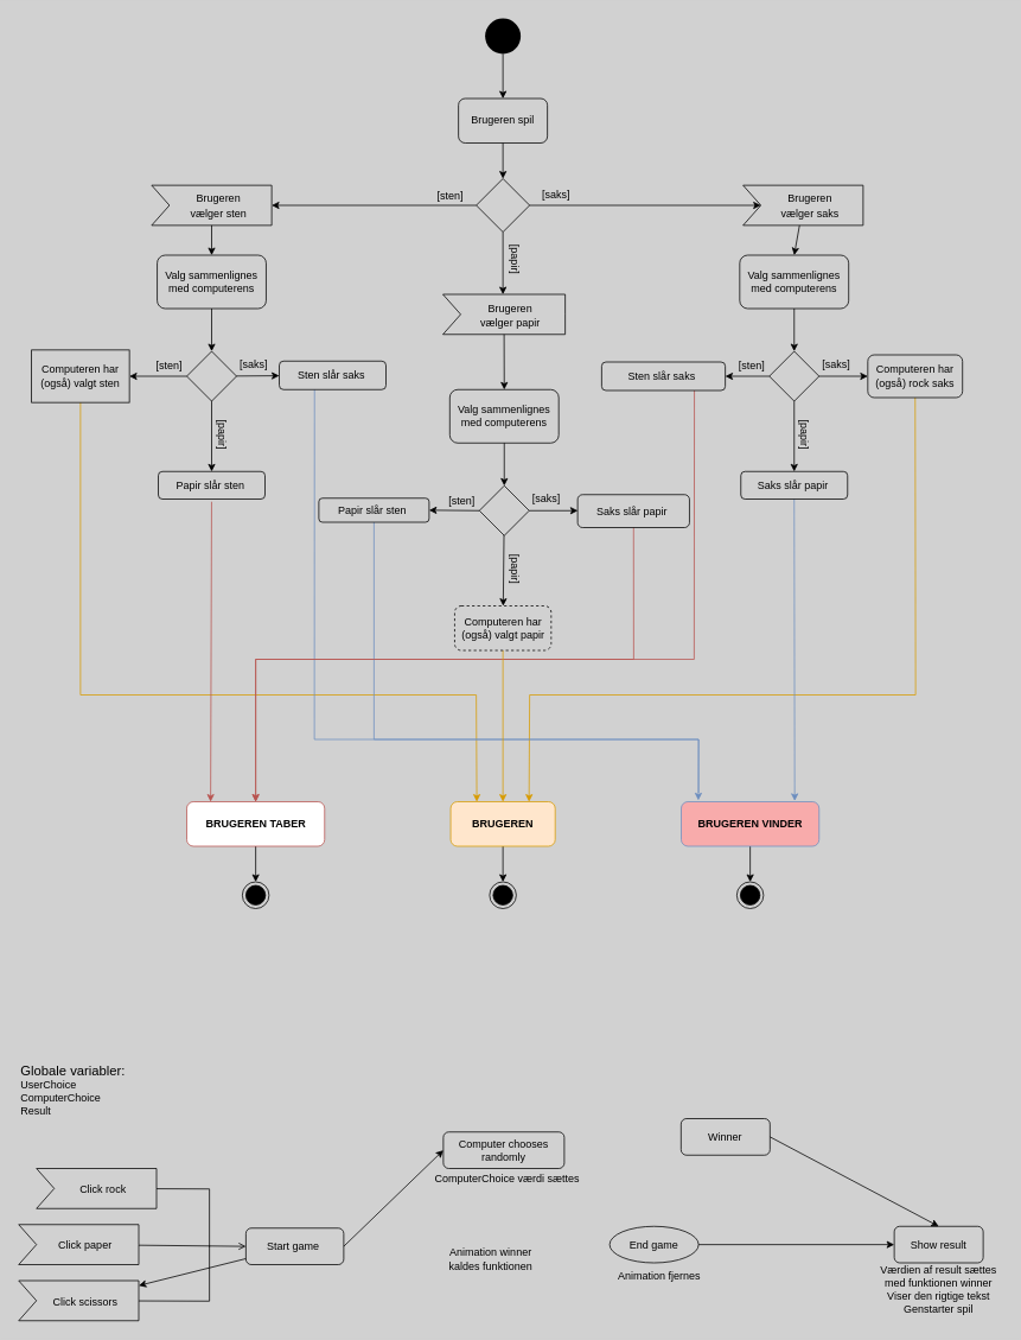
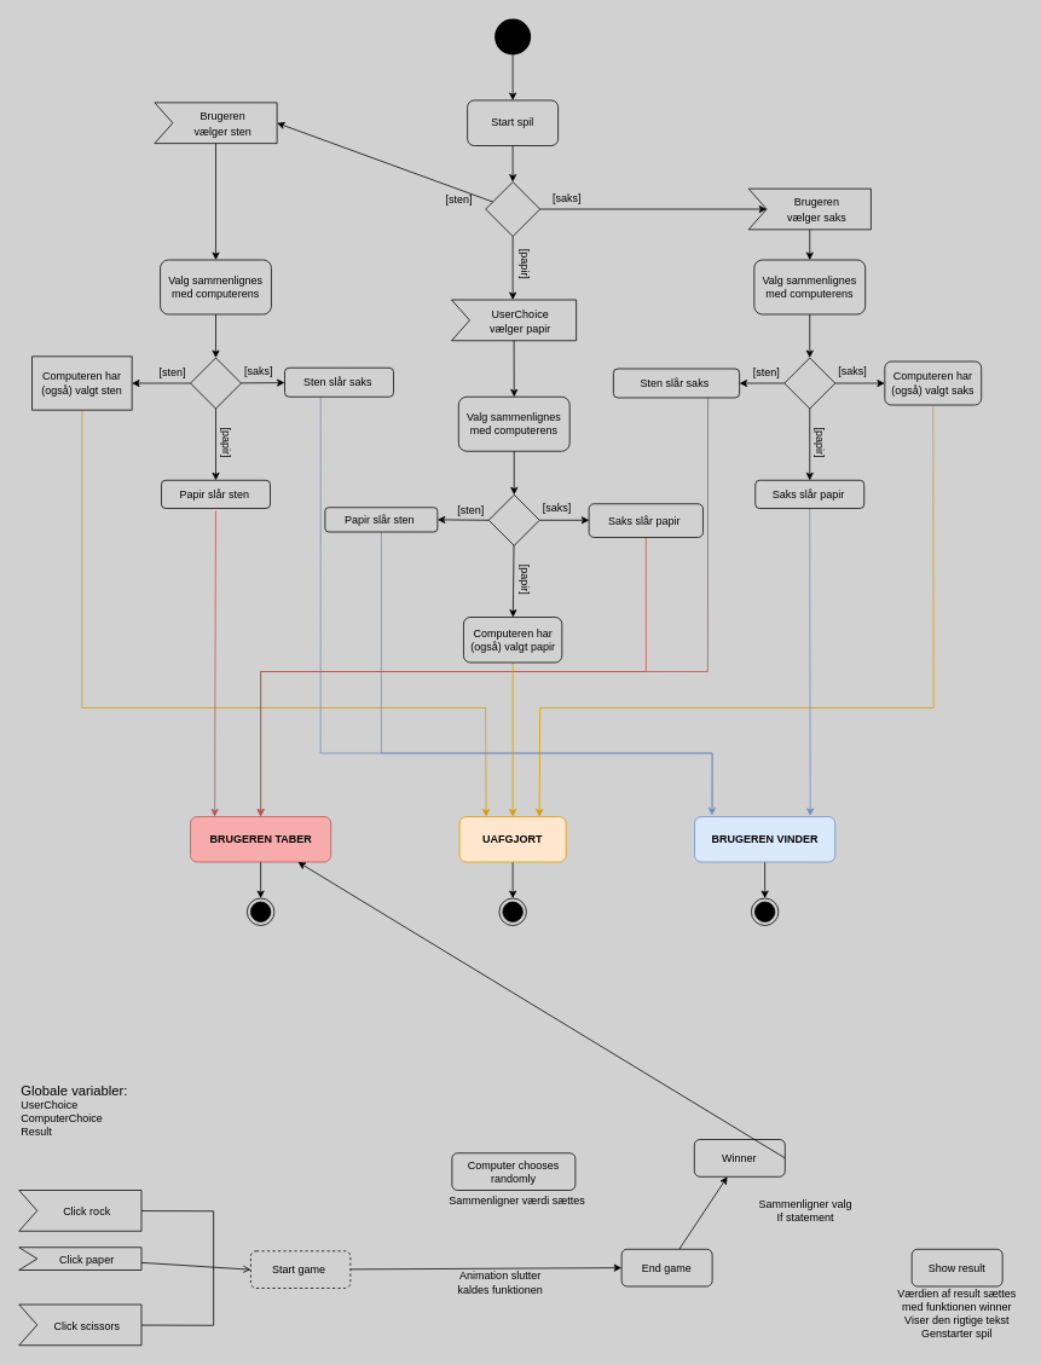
- <mxCell id="5" value="&lt;font color=&quot;#000000&quot;&gt;Brugeren spil&lt;/font&gt;" style="rounded=1;whiteSpace=wrap;html=1;strokeColor=#000000;fillColor=none;" parent="1" vertex="1"><mxGeometry x="515" y="110" width="100" height="50" as="geometry" /></mxCell>
+ <mxCell id="5" value="&lt;font color=&quot;#000000&quot;&gt;Start spil&lt;/font&gt;" style="rounded=1;whiteSpace=wrap;html=1;strokeColor=#000000;fillColor=none;" parent="1" vertex="1"><mxGeometry x="515" y="110" width="100" height="50" as="geometry" /></mxCell>
- <mxCell id="16" value="&lt;font style=&quot;font-size: 12px;&quot;&gt;Brugeren &lt;br&gt;vælger sten&lt;/font&gt;" style="html=1;shape=mxgraph.infographic.ribbonSimple;notch1=20;notch2=0;align=center;verticalAlign=middle;fontSize=14;fontStyle=0;fillColor=none;flipH=0;spacingRight=0;spacingLeft=14;rounded=0;shadow=0;sketch=0;strokeColor=#000000;fontColor=#000000;" parent="1" vertex="1"><mxGeometry x="170" y="207.5" width="135" height="45" as="geometry" /></mxCell>
+ <mxCell id="16" value="&lt;font style=&quot;font-size: 12px;&quot;&gt;Brugeren &lt;br&gt;vælger sten&lt;/font&gt;" style="html=1;shape=mxgraph.infographic.ribbonSimple;notch1=20;notch2=0;align=center;verticalAlign=middle;fontSize=14;fontStyle=0;fillColor=none;flipH=0;spacingRight=0;spacingLeft=14;rounded=0;shadow=0;sketch=0;strokeColor=#000000;fontColor=#000000;" parent="1" vertex="1"><mxGeometry x="170" y="112.5" width="135" height="45" as="geometry" /></mxCell>
- <mxCell id="18" value="&lt;font style=&quot;font-size: 12px;&quot;&gt;Brugeren &lt;br&gt;vælger saks&lt;/font&gt;" style="html=1;shape=mxgraph.infographic.ribbonSimple;notch1=20;notch2=0;align=center;verticalAlign=middle;fontSize=14;fontStyle=0;fillColor=none;flipH=0;spacingRight=0;spacingLeft=14;rounded=0;shadow=0;sketch=0;strokeColor=#000000;fontColor=#000000;" parent="1" vertex="1"><mxGeometry x="835" y="207.5" width="135" height="45" as="geometry" /></mxCell>
+ <mxCell id="18" value="&lt;font style=&quot;font-size: 12px;&quot;&gt;Brugeren &lt;br&gt;vælger saks&lt;/font&gt;" style="html=1;shape=mxgraph.infographic.ribbonSimple;notch1=20;notch2=0;align=center;verticalAlign=middle;fontSize=14;fontStyle=0;fillColor=none;flipH=0;spacingRight=0;spacingLeft=14;rounded=0;shadow=0;sketch=0;strokeColor=#000000;fontColor=#000000;" parent="1" vertex="1"><mxGeometry x="825" y="207.5" width="135" height="45" as="geometry" /></mxCell>
- <mxCell id="20" value="&lt;font style=&quot;font-size: 12px;&quot;&gt;Brugeren &lt;br&gt;vælger papir&lt;/font&gt;" style="html=1;shape=mxgraph.infographic.ribbonSimple;notch1=20;notch2=0;align=center;verticalAlign=middle;fontSize=14;fontStyle=0;fillColor=none;flipH=0;spacingRight=0;spacingLeft=14;rounded=0;shadow=0;sketch=0;strokeColor=#000000;fontColor=#000000;" parent="1" vertex="1"><mxGeometry x="497.5" y="330" width="137.5" height="45" as="geometry" /></mxCell>
+ <mxCell id="20" value="&lt;font style=&quot;font-size: 12px;&quot;&gt;UserChoice &lt;br&gt;vælger papir&lt;/font&gt;" style="html=1;shape=mxgraph.infographic.ribbonSimple;notch1=20;notch2=0;align=center;verticalAlign=middle;fontSize=14;fontStyle=0;fillColor=none;flipH=0;spacingRight=0;spacingLeft=14;rounded=0;shadow=0;sketch=0;strokeColor=#000000;fontColor=#000000;" parent="1" vertex="1"><mxGeometry x="497.5" y="330" width="137.5" height="45" as="geometry" /></mxCell>
- <mxCell id="45" value="&lt;span style=&quot;color: rgb(0, 0, 0);&quot;&gt;Computeren har (også) rock saks&lt;/span&gt;&lt;font color=&quot;#000000&quot;&gt;&lt;br&gt;&lt;/font&gt;" style="rounded=1;whiteSpace=wrap;html=1;fillColor=none;strokeColor=#000000;" parent="1" vertex="1"><mxGeometry x="975.25" y="398" width="106.5" height="48" as="geometry" /></mxCell>
+ <mxCell id="45" value="&lt;span style=&quot;color: rgb(0, 0, 0);&quot;&gt;Computeren har (også) valgt saks&lt;/span&gt;&lt;font color=&quot;#000000&quot;&gt;&lt;br&gt;&lt;/font&gt;" style="rounded=1;whiteSpace=wrap;html=1;fillColor=none;strokeColor=#000000;" parent="1" vertex="1"><mxGeometry x="975.25" y="398" width="106.5" height="48" as="geometry" /></mxCell>
- <mxCell id="64" value="&lt;span style=&quot;color: rgb(0, 0, 0);&quot;&gt;Computeren har (også) valgt papir&lt;/span&gt;&lt;font color=&quot;#000000&quot;&gt;&lt;br&gt;&lt;/font&gt;" style="rounded=1;whiteSpace=wrap;html=1;fillColor=none;strokeColor=#000000;dashed=1;" parent="1" vertex="1"><mxGeometry x="510.75" y="680" width="108.5" height="50" as="geometry" /></mxCell>
+ <mxCell id="64" value="&lt;span style=&quot;color: rgb(0, 0, 0);&quot;&gt;Computeren har (også) valgt papir&lt;/span&gt;&lt;font color=&quot;#000000&quot;&gt;&lt;br&gt;&lt;/font&gt;" style="rounded=1;whiteSpace=wrap;html=1;fillColor=none;strokeColor=#000000;" parent="1" vertex="1"><mxGeometry x="510.75" y="680" width="108.5" height="50" as="geometry" /></mxCell>
- <mxCell id="68" value="&lt;font color=&quot;#000000&quot;&gt;&lt;b&gt;BRUGEREN TABER&lt;/b&gt;&lt;br&gt;&lt;/font&gt;" style="whiteSpace=wrap;html=1;fillColor=#ffffff;strokeColor=#b85450;rounded=1;" parent="1" vertex="1"><mxGeometry x="209.5" y="900" width="155" height="50" as="geometry" /></mxCell>
+ <mxCell id="68" value="&lt;font color=&quot;#000000&quot;&gt;&lt;b&gt;BRUGEREN TABER&lt;/b&gt;&lt;br&gt;&lt;/font&gt;" style="whiteSpace=wrap;html=1;fillColor=#F8ABAB;strokeColor=#b85450;rounded=1;" parent="1" vertex="1"><mxGeometry x="209.5" y="900" width="155" height="50" as="geometry" /></mxCell>
- <mxCell id="66" value="&lt;font color=&quot;#000000&quot;&gt;&lt;b&gt;BRUGEREN&lt;/b&gt;&lt;br&gt;&lt;/font&gt;" style="whiteSpace=wrap;html=1;fillColor=#ffe6cc;strokeColor=#d79b00;rounded=1;" parent="1" vertex="1"><mxGeometry x="506.25" y="900" width="117.5" height="50" as="geometry" /></mxCell>
+ <mxCell id="66" value="&lt;font color=&quot;#000000&quot;&gt;&lt;b&gt;UAFGJORT&lt;/b&gt;&lt;br&gt;&lt;/font&gt;" style="whiteSpace=wrap;html=1;fillColor=#ffe6cc;strokeColor=#d79b00;rounded=1;" parent="1" vertex="1"><mxGeometry x="506.25" y="900" width="117.5" height="50" as="geometry" /></mxCell>
- <mxCell id="70" value="&lt;font color=&quot;#000000&quot;&gt;&lt;b&gt;BRUGEREN VINDER&lt;/b&gt;&lt;br&gt;&lt;/font&gt;" style="whiteSpace=wrap;html=1;fillColor=#f8abab;strokeColor=#6c8ebf;rounded=1;" parent="1" vertex="1"><mxGeometry x="765.5" y="900" width="155" height="50" as="geometry" /></mxCell>
+ <mxCell id="70" value="&lt;font color=&quot;#000000&quot;&gt;&lt;b&gt;BRUGEREN VINDER&lt;/b&gt;&lt;br&gt;&lt;/font&gt;" style="whiteSpace=wrap;html=1;fillColor=#dae8fc;strokeColor=#6c8ebf;rounded=1;" parent="1" vertex="1"><mxGeometry x="765.5" y="900" width="155" height="50" as="geometry" /></mxCell>
- <mxCell id="93" value="&lt;font color=&quot;#000000&quot;&gt;ComputerChoice værdi sættes&lt;/font&gt;" style="text;html=1;strokeColor=none;fillColor=none;align=center;verticalAlign=middle;whiteSpace=wrap;rounded=0;" vertex="1" parent="1"><mxGeometry x="484.5" y="1309" width="170" height="30" as="geometry" /></mxCell>
+ <mxCell id="93" value="&lt;font color=&quot;#000000&quot;&gt;Sammenligner værdi sættes&lt;/font&gt;" style="text;html=1;strokeColor=none;fillColor=none;align=center;verticalAlign=middle;whiteSpace=wrap;rounded=0;" vertex="1" parent="1"><mxGeometry x="484.5" y="1309" width="170" height="30" as="geometry" /></mxCell>
- <mxCell id="87" style="edgeStyle=none;rounded=0;html=1;entryX=0.5;entryY=0;entryDx=0;entryDy=0;strokeColor=#000000;fontColor=#000000;startArrow=none;startFill=0;endArrow=classic;endFill=1;exitX=1;exitY=0.5;exitDx=0;exitDy=0;" edge="1" parent="1" source="88" target="86"><mxGeometry relative="1" as="geometry" /></mxCell>
+ <mxCell id="87" style="edgeStyle=none;rounded=0;html=1;strokeColor=#000000;fontColor=#000000;startArrow=none;startFill=0;endArrow=classic;endFill=1;exitX=1;exitY=0.5;exitDx=0;exitDy=0;" edge="1" parent="1" source="88" target="68"><mxGeometry relative="1" as="geometry" /></mxCell>
- <mxCell id="77" value="&lt;span style=&quot;font-size: 12px;&quot;&gt;Click rock&lt;/span&gt;" style="html=1;shape=mxgraph.infographic.ribbonSimple;notch1=20;notch2=0;align=center;verticalAlign=middle;fontSize=14;fontStyle=0;fillColor=none;flipH=0;spacingRight=0;spacingLeft=14;rounded=0;shadow=0;sketch=0;strokeColor=#000000;fontColor=#000000;" vertex="1" parent="1"><mxGeometry x="40.5" y="1312" width="135" height="45" as="geometry" /></mxCell>
+ <mxCell id="77" value="&lt;span style=&quot;font-size: 12px;&quot;&gt;Click rock&lt;/span&gt;" style="html=1;shape=mxgraph.infographic.ribbonSimple;notch1=20;notch2=0;align=center;verticalAlign=middle;fontSize=14;fontStyle=0;fillColor=none;flipH=0;spacingRight=0;spacingLeft=14;rounded=0;shadow=0;sketch=0;strokeColor=#000000;fontColor=#000000;" vertex="1" parent="1"><mxGeometry x="20.5" y="1312" width="135" height="45" as="geometry" /></mxCell>
+ <mxCell id="89" value="&lt;font color=&quot;#000000&quot;&gt;Sammenligner valg &lt;br&gt;If statement&lt;br&gt;&lt;/font&gt;" style="text;html=1;strokeColor=none;fillColor=none;align=center;verticalAlign=middle;whiteSpace=wrap;rounded=0;" vertex="1" parent="1"><mxGeometry x="802.37" y="1319.5" width="172.25" height="30" as="geometry" /></mxCell>
- <mxCell id="73" style="edgeStyle=none;html=1;entryX=0;entryY=0.5;entryDx=0;entryDy=0;strokeColor=#000000;fontColor=#000000;endArrow=classic;endFill=1;exitX=1;exitY=0.5;exitDx=0;exitDy=0;" edge="1" parent="1" source="75" target="82"><mxGeometry relative="1" as="geometry" /></mxCell>
- <mxCell id="79" value="&lt;span style=&quot;font-size: 12px;&quot;&gt;Click paper&lt;/span&gt;" style="html=1;shape=mxgraph.infographic.ribbonSimple;notch1=20;notch2=0;align=center;verticalAlign=middle;fontSize=14;fontStyle=0;fillColor=none;flipH=0;spacingRight=0;spacingLeft=14;rounded=0;shadow=0;sketch=0;strokeColor=#000000;fontColor=#000000;" vertex="1" parent="1"><mxGeometry x="20.5" y="1375" width="135" height="45" as="geometry" /></mxCell>
+ <mxCell id="79" value="&lt;span style=&quot;font-size: 12px;&quot;&gt;Click paper&lt;/span&gt;" style="html=1;shape=mxgraph.infographic.ribbonSimple;notch1=20;notch2=0;align=center;verticalAlign=middle;fontSize=14;fontStyle=0;fillColor=none;flipH=0;spacingRight=0;spacingLeft=14;rounded=0;shadow=0;sketch=0;strokeColor=#000000;fontColor=#000000;" vertex="1" parent="1"><mxGeometry x="20.5" y="1375" width="135" height="25" as="geometry" /></mxCell>
- <mxCell id="84" value="&lt;font color=&quot;#000000&quot;&gt;End game&lt;br&gt;&lt;/font&gt;" style="ellipse;whiteSpace=wrap;html=1;fillColor=none;strokeColor=#000000;" vertex="1" parent="1"><mxGeometry x="685" y="1377" width="100" height="41" as="geometry" /></mxCell>
+ <mxCell id="84" value="&lt;font color=&quot;#000000&quot;&gt;End game&lt;br&gt;&lt;/font&gt;" style="whiteSpace=wrap;html=1;fillColor=none;strokeColor=#000000;rounded=1;" vertex="1" parent="1"><mxGeometry x="685" y="1377" width="100" height="41" as="geometry" /></mxCell>
- <mxCell id="83" style="edgeStyle=none;rounded=0;html=1;entryX=0;entryY=0.5;entryDx=0;entryDy=0;strokeColor=#000000;fontColor=#000000;startArrow=none;startFill=0;endArrow=classic;endFill=1;" edge="1" parent="1" source="84" target="86"><mxGeometry relative="1" as="geometry" /></mxCell>
+ <mxCell id="83" style="edgeStyle=none;rounded=0;html=1;strokeColor=#000000;fontColor=#000000;startArrow=none;startFill=0;endArrow=classic;endFill=1;" edge="1" parent="1" source="84" target="88"><mxGeometry relative="1" as="geometry" /></mxCell>
- <mxCell id="75" value="&lt;font color=&quot;#000000&quot;&gt;Start game&amp;nbsp;&lt;br&gt;&lt;/font&gt;" style="whiteSpace=wrap;html=1;fillColor=none;strokeColor=#000000;rounded=1;" vertex="1" parent="1"><mxGeometry x="276" y="1379" width="110" height="41" as="geometry" /></mxCell>
+ <mxCell id="75" value="&lt;font color=&quot;#000000&quot;&gt;Start game&amp;nbsp;&lt;br&gt;&lt;/font&gt;" style="whiteSpace=wrap;html=1;fillColor=none;strokeColor=#000000;rounded=1;dashed=1;" vertex="1" parent="1"><mxGeometry x="276" y="1379" width="110" height="41" as="geometry" /></mxCell>
- <mxCell id="92" value="&lt;font color=&quot;#000000&quot;&gt;Animation winner kaldes funktionen&lt;br&gt;&lt;/font&gt;" style="text;html=1;strokeColor=none;fillColor=none;align=center;verticalAlign=middle;whiteSpace=wrap;rounded=0;" vertex="1" parent="1"><mxGeometry x="487.75" y="1399" width="127" height="30" as="geometry" /></mxCell>
+ <mxCell id="92" value="&lt;font color=&quot;#000000&quot;&gt;Animation slutter kaldes funktionen&lt;br&gt;&lt;/font&gt;" style="text;html=1;strokeColor=none;fillColor=none;align=center;verticalAlign=middle;whiteSpace=wrap;rounded=0;" vertex="1" parent="1"><mxGeometry x="487.75" y="1399" width="127" height="30" as="geometry" /></mxCell>
- <mxCell id="74" style="edgeStyle=none;rounded=0;html=1;strokeColor=#000000;fontColor=#000000;startArrow=none;startFill=0;endArrow=classic;endFill=1;" edge="1" parent="1" source="75" target="81"><mxGeometry relative="1" as="geometry" /></mxCell>
+ <mxCell id="74" style="edgeStyle=none;rounded=0;html=1;entryX=0;entryY=0.5;entryDx=0;entryDy=0;strokeColor=#000000;fontColor=#000000;startArrow=none;startFill=0;endArrow=classic;endFill=1;" edge="1" parent="1" source="75" target="84"><mxGeometry relative="1" as="geometry" /></mxCell>
- <mxCell id="85" value="&lt;font color=&quot;#000000&quot;&gt;Animation fjernes&lt;/font&gt;" style="text;html=1;strokeColor=none;fillColor=none;align=center;verticalAlign=middle;whiteSpace=wrap;rounded=0;" vertex="1" parent="1"><mxGeometry x="685" y="1418" width="112" height="30" as="geometry" /></mxCell>
